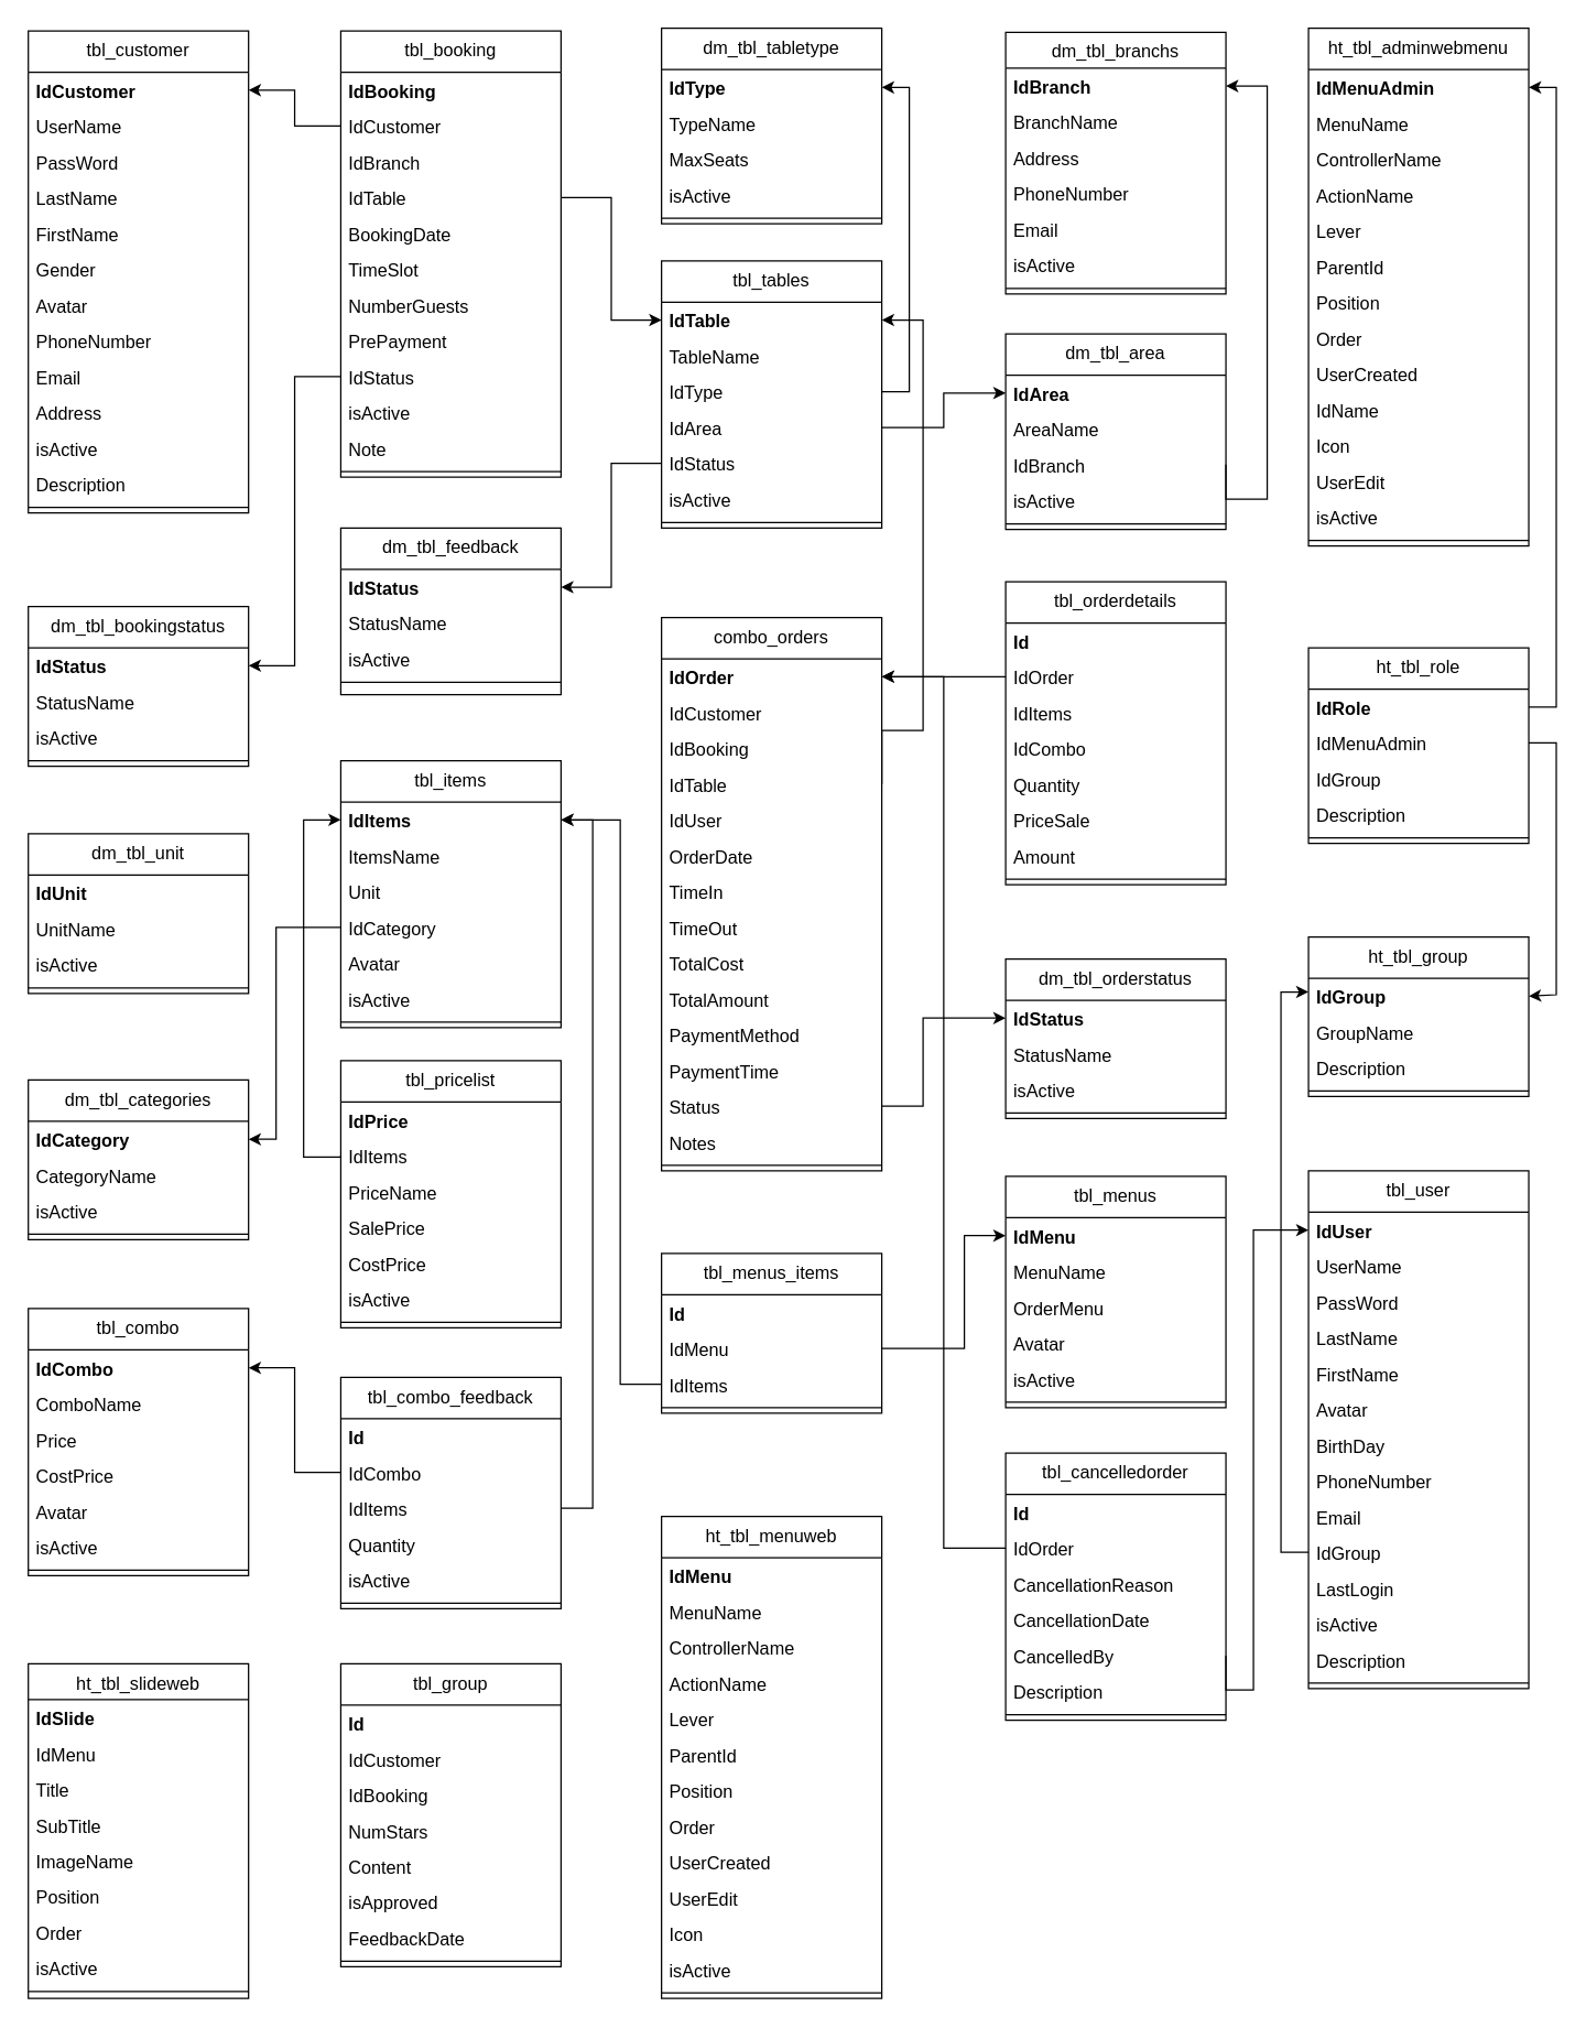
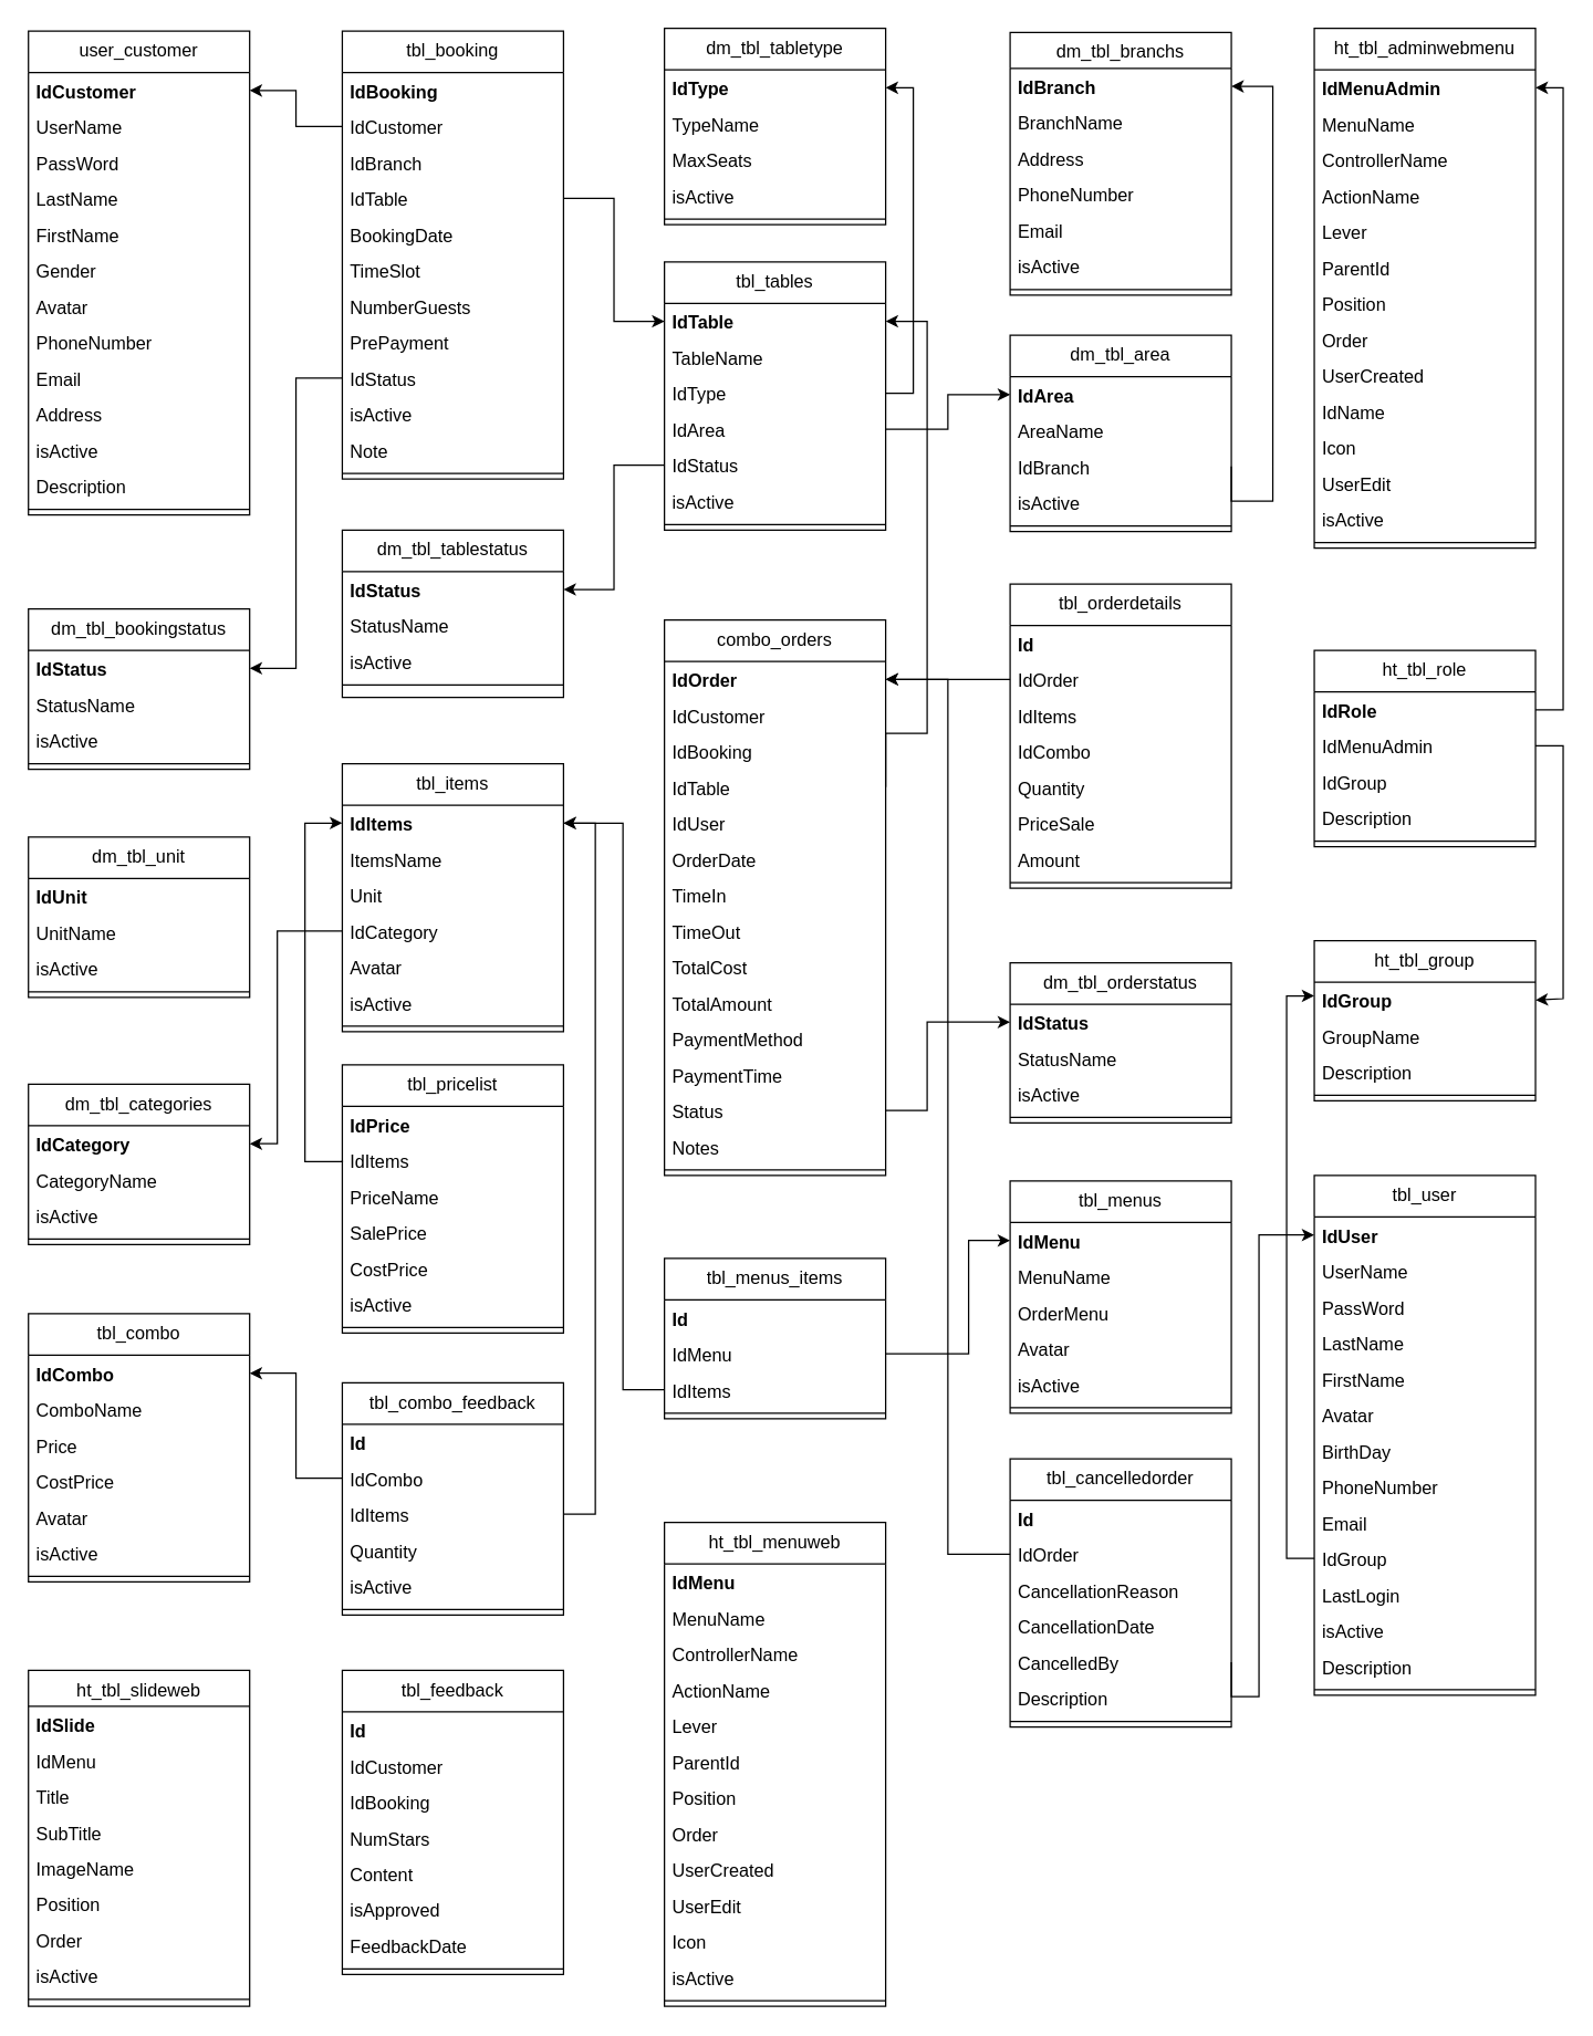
- <mxCell id="49" value="tbl_customer" style="swimlane;fontStyle=0;align=center;verticalAlign=top;childLayout=stackLayout;horizontal=1;startSize=30;horizontalStack=0;resizeParent=1;resizeLast=0;collapsible=1;marginBottom=0;rounded=0;shadow=0;strokeWidth=1;glass=0;sketch=0;fontSize=13;" parent="1" vertex="1"><mxGeometry x="20" y="22" width="160" height="350" as="geometry"><mxRectangle x="550" y="140" width="160" height="26" as="alternateBounds" /></mxGeometry></mxCell>
+ <mxCell id="49" value="user_customer" style="swimlane;fontStyle=0;align=center;verticalAlign=top;childLayout=stackLayout;horizontal=1;startSize=30;horizontalStack=0;resizeParent=1;resizeLast=0;collapsible=1;marginBottom=0;rounded=0;shadow=0;strokeWidth=1;glass=0;sketch=0;fontSize=13;" parent="1" vertex="1"><mxGeometry x="20" y="22" width="160" height="350" as="geometry"><mxRectangle x="550" y="140" width="160" height="26" as="alternateBounds" /></mxGeometry></mxCell>
- <mxCell id="43" value="dm_tbl_feedback" style="swimlane;fontStyle=0;align=center;verticalAlign=top;childLayout=stackLayout;horizontal=1;startSize=30;horizontalStack=0;resizeParent=1;resizeLast=0;collapsible=1;marginBottom=0;rounded=0;shadow=0;strokeWidth=1;glass=0;sketch=0;fontSize=13;" parent="1" vertex="1"><mxGeometry x="247" y="383" width="160" height="121" as="geometry"><mxRectangle x="550" y="140" width="160" height="26" as="alternateBounds" /></mxGeometry></mxCell>
+ <mxCell id="43" value="dm_tbl_tablestatus" style="swimlane;fontStyle=0;align=center;verticalAlign=top;childLayout=stackLayout;horizontal=1;startSize=30;horizontalStack=0;resizeParent=1;resizeLast=0;collapsible=1;marginBottom=0;rounded=0;shadow=0;strokeWidth=1;glass=0;sketch=0;fontSize=13;" parent="1" vertex="1"><mxGeometry x="247" y="383" width="160" height="121" as="geometry"><mxRectangle x="550" y="140" width="160" height="26" as="alternateBounds" /></mxGeometry></mxCell>
- <mxCell id="242" value="tbl_group" style="swimlane;fontStyle=0;align=center;verticalAlign=top;childLayout=stackLayout;horizontal=1;startSize=30;horizontalStack=0;resizeParent=1;resizeLast=0;collapsible=1;marginBottom=0;rounded=0;shadow=0;strokeWidth=1;glass=0;sketch=0;fontSize=13;" vertex="1" parent="1"><mxGeometry x="247" y="1208" width="160" height="220" as="geometry"><mxRectangle x="550" y="140" width="160" height="26" as="alternateBounds" /></mxGeometry></mxCell>
+ <mxCell id="242" value="tbl_feedback" style="swimlane;fontStyle=0;align=center;verticalAlign=top;childLayout=stackLayout;horizontal=1;startSize=30;horizontalStack=0;resizeParent=1;resizeLast=0;collapsible=1;marginBottom=0;rounded=0;shadow=0;strokeWidth=1;glass=0;sketch=0;fontSize=13;" vertex="1" parent="1"><mxGeometry x="247" y="1208" width="160" height="220" as="geometry"><mxRectangle x="550" y="140" width="160" height="26" as="alternateBounds" /></mxGeometry></mxCell>
